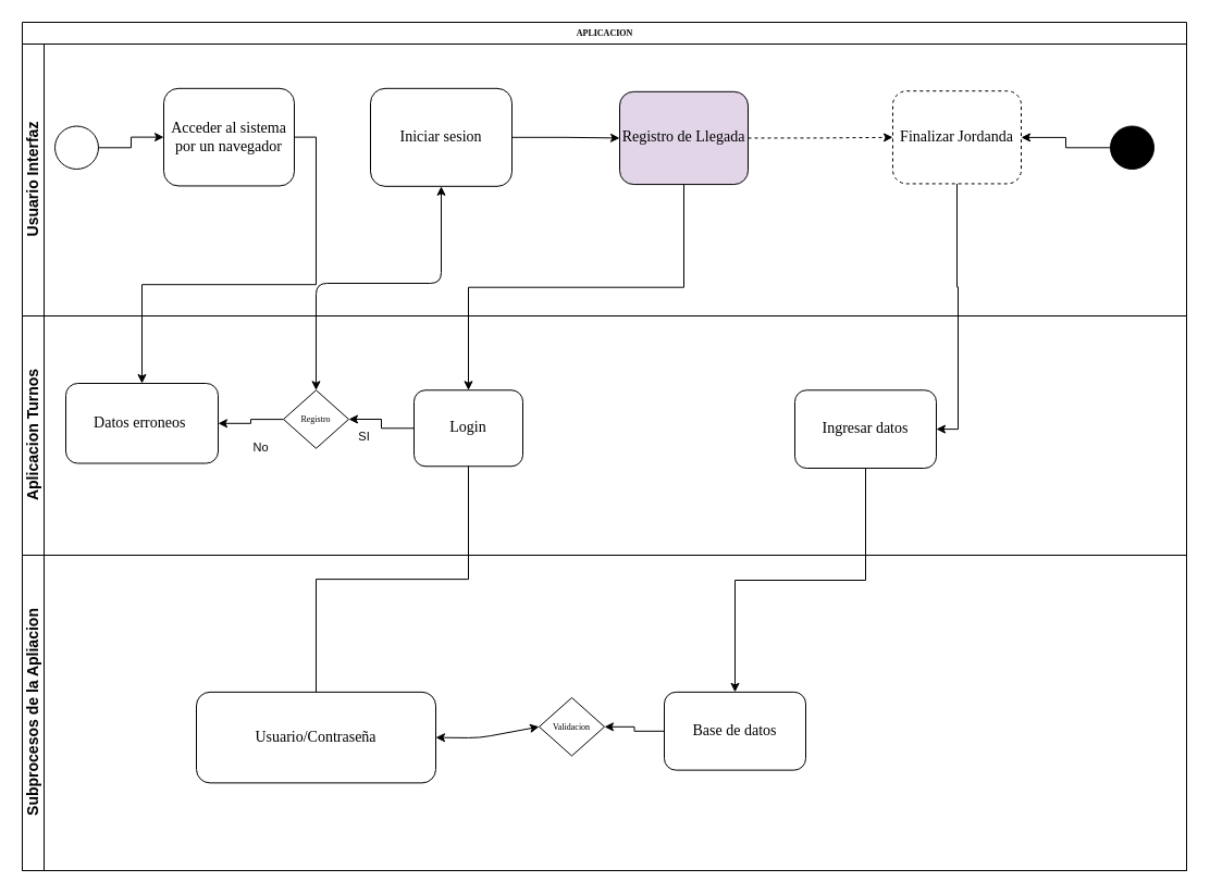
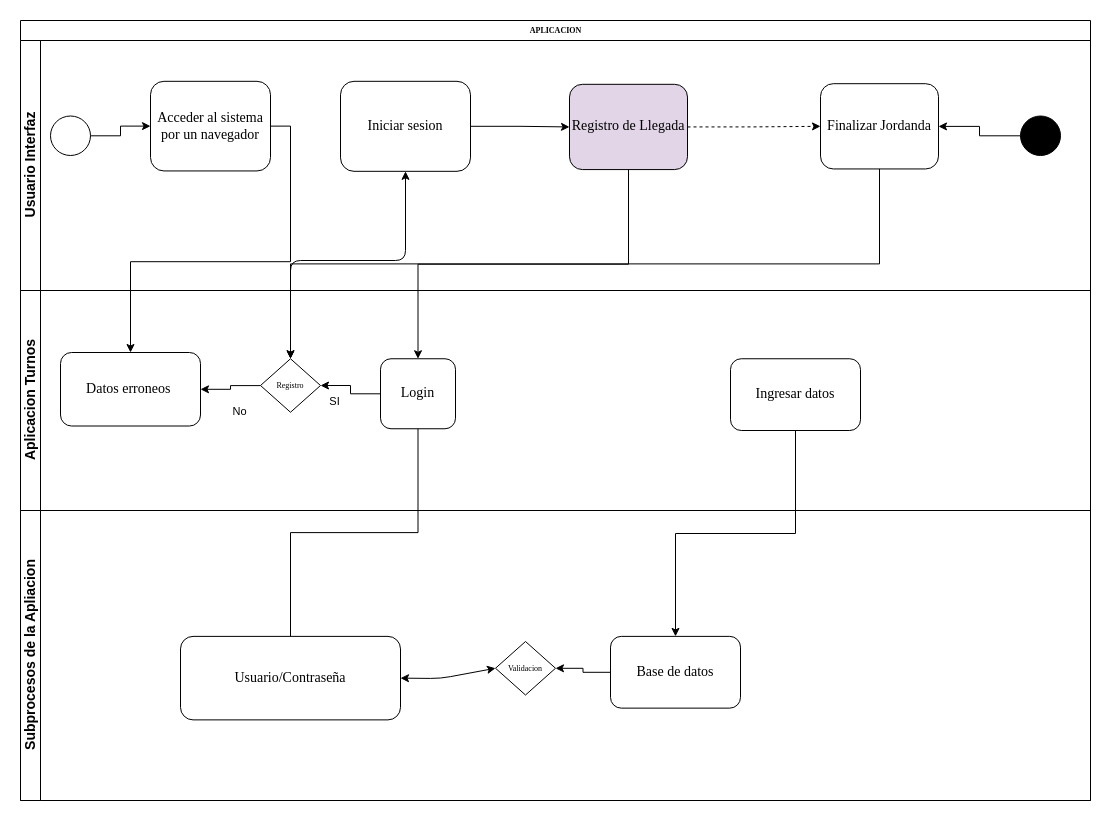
- <mxCell id="7" value="&lt;font style=&quot;font-size: 14px&quot;&gt;Finalizar Jordanda&lt;/font&gt;" style="rounded=1;whiteSpace=wrap;html=1;shadow=0;labelBackgroundColor=none;strokeWidth=1;fontFamily=Verdana;fontSize=8;align=center;dashed=1;" vertex="1" parent="4"><mxGeometry x="800" y="43.2" width="118" height="85.25" as="geometry" /></mxCell>
+ <mxCell id="7" value="&lt;font style=&quot;font-size: 14px&quot;&gt;Finalizar Jordanda&lt;/font&gt;" style="rounded=1;whiteSpace=wrap;html=1;shadow=0;labelBackgroundColor=none;strokeWidth=1;fontFamily=Verdana;fontSize=8;align=center;" vertex="1" parent="4"><mxGeometry x="800" y="43.2" width="118" height="85.25" as="geometry" /></mxCell>
- <mxCell id="25" style="edgeStyle=orthogonalEdgeStyle;rounded=0;orthogonalLoop=1;jettySize=auto;html=1;entryX=1;entryY=0.5;entryDx=0;entryDy=0;exitX=0.5;exitY=1;exitDx=0;exitDy=0;" edge="1" parent="3" source="7" target="23"><mxGeometry relative="1" as="geometry" /></mxCell>
+ <mxCell id="25" style="edgeStyle=orthogonalEdgeStyle;rounded=0;orthogonalLoop=1;jettySize=auto;html=1;exitX=0.5;exitY=1;exitDx=0;exitDy=0;" edge="1" parent="3" source="7" target="22"><mxGeometry relative="1" as="geometry" /></mxCell>
- <mxCell id="20" value="&lt;font style=&quot;font-size: 14px&quot;&gt;Login&lt;/font&gt;" style="rounded=1;whiteSpace=wrap;html=1;shadow=0;labelBackgroundColor=none;strokeWidth=1;fontFamily=Verdana;fontSize=8;align=center;" vertex="1" parent="16"><mxGeometry x="360" y="68.25" width="100" height="70" as="geometry" /></mxCell>
+ <mxCell id="20" value="&lt;font style=&quot;font-size: 14px&quot;&gt;Login&lt;/font&gt;" style="rounded=1;whiteSpace=wrap;html=1;shadow=0;labelBackgroundColor=none;strokeWidth=1;fontFamily=Verdana;fontSize=8;align=center;" vertex="1" parent="16"><mxGeometry x="360" y="68.25" width="75" height="70" as="geometry" /></mxCell>
